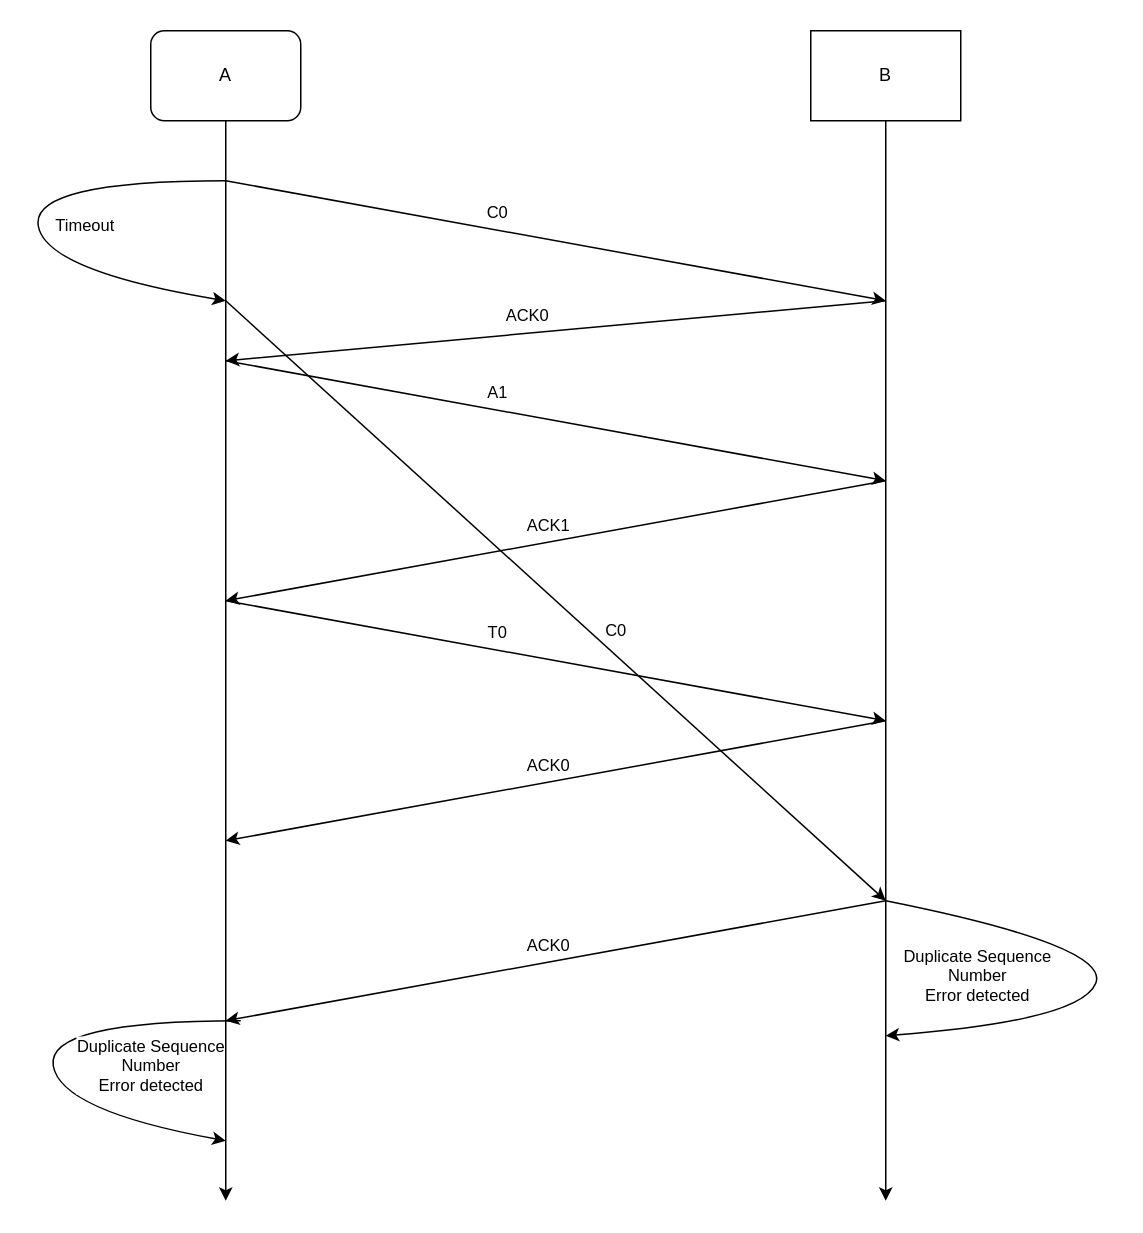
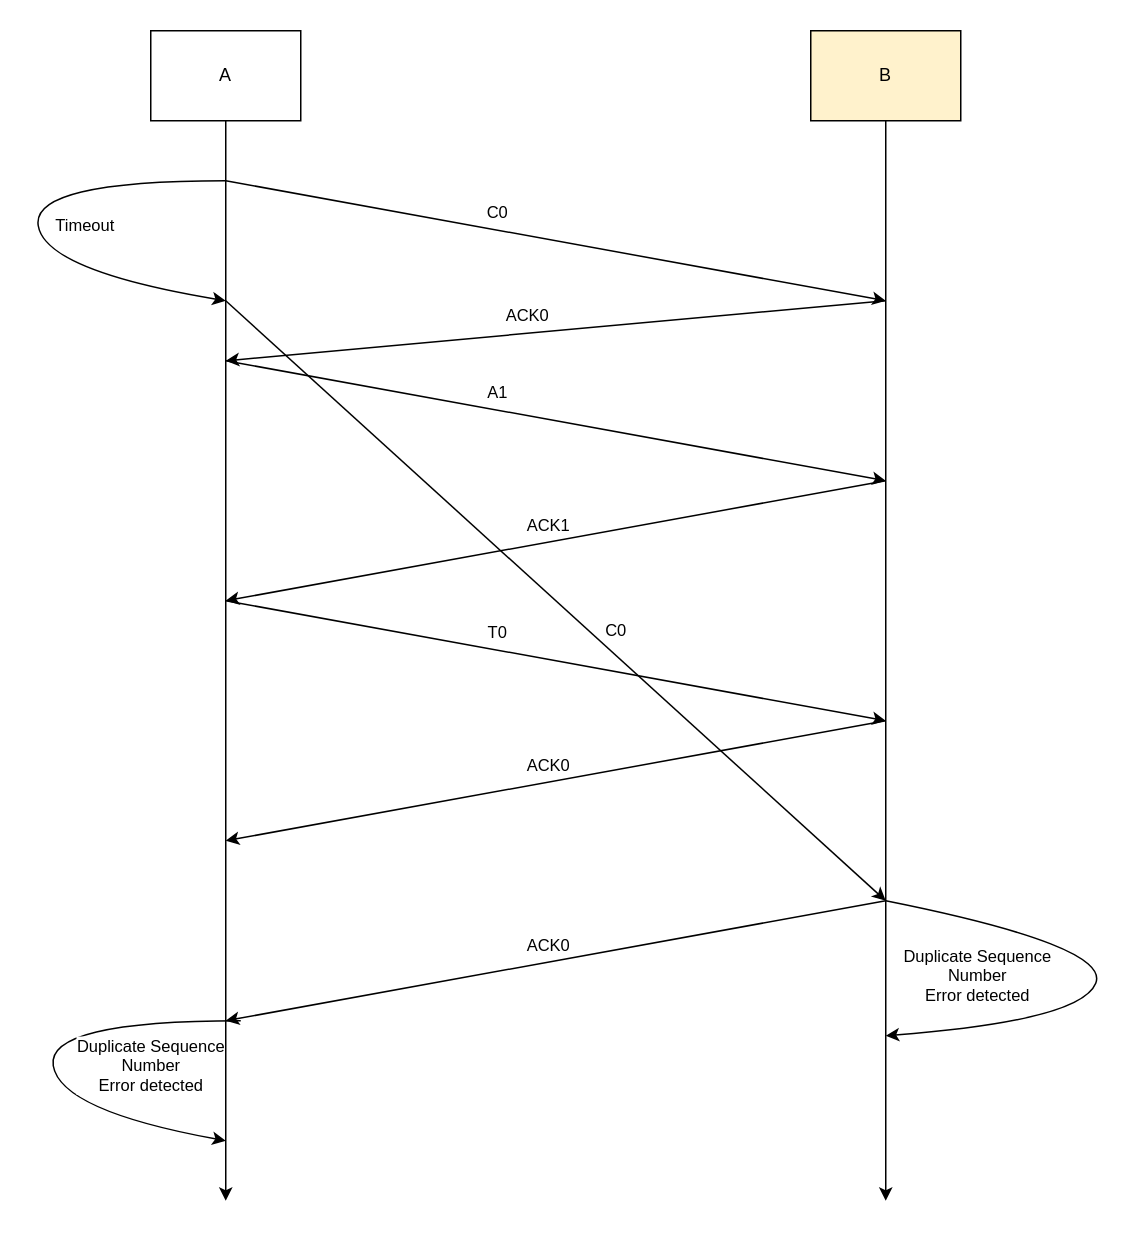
- <mxCell id="2" value="A" style="whiteSpace=wrap;html=1;rounded=1;" parent="1" vertex="1"><mxGeometry x="100" y="20" width="100" height="60" as="geometry" /></mxCell>
+ <mxCell id="2" value="A" style="rounded=0;whiteSpace=wrap;html=1;" parent="1" vertex="1"><mxGeometry x="100" y="20" width="100" height="60" as="geometry" /></mxCell>
- <mxCell id="3" value="B" style="rounded=0;whiteSpace=wrap;html=1;" parent="1" vertex="1"><mxGeometry x="540" y="20" width="100" height="60" as="geometry" /></mxCell>
+ <mxCell id="3" value="B" style="rounded=0;whiteSpace=wrap;html=1;fillColor=#fff2cc;" parent="1" vertex="1"><mxGeometry x="540" y="20" width="100" height="60" as="geometry" /></mxCell>
